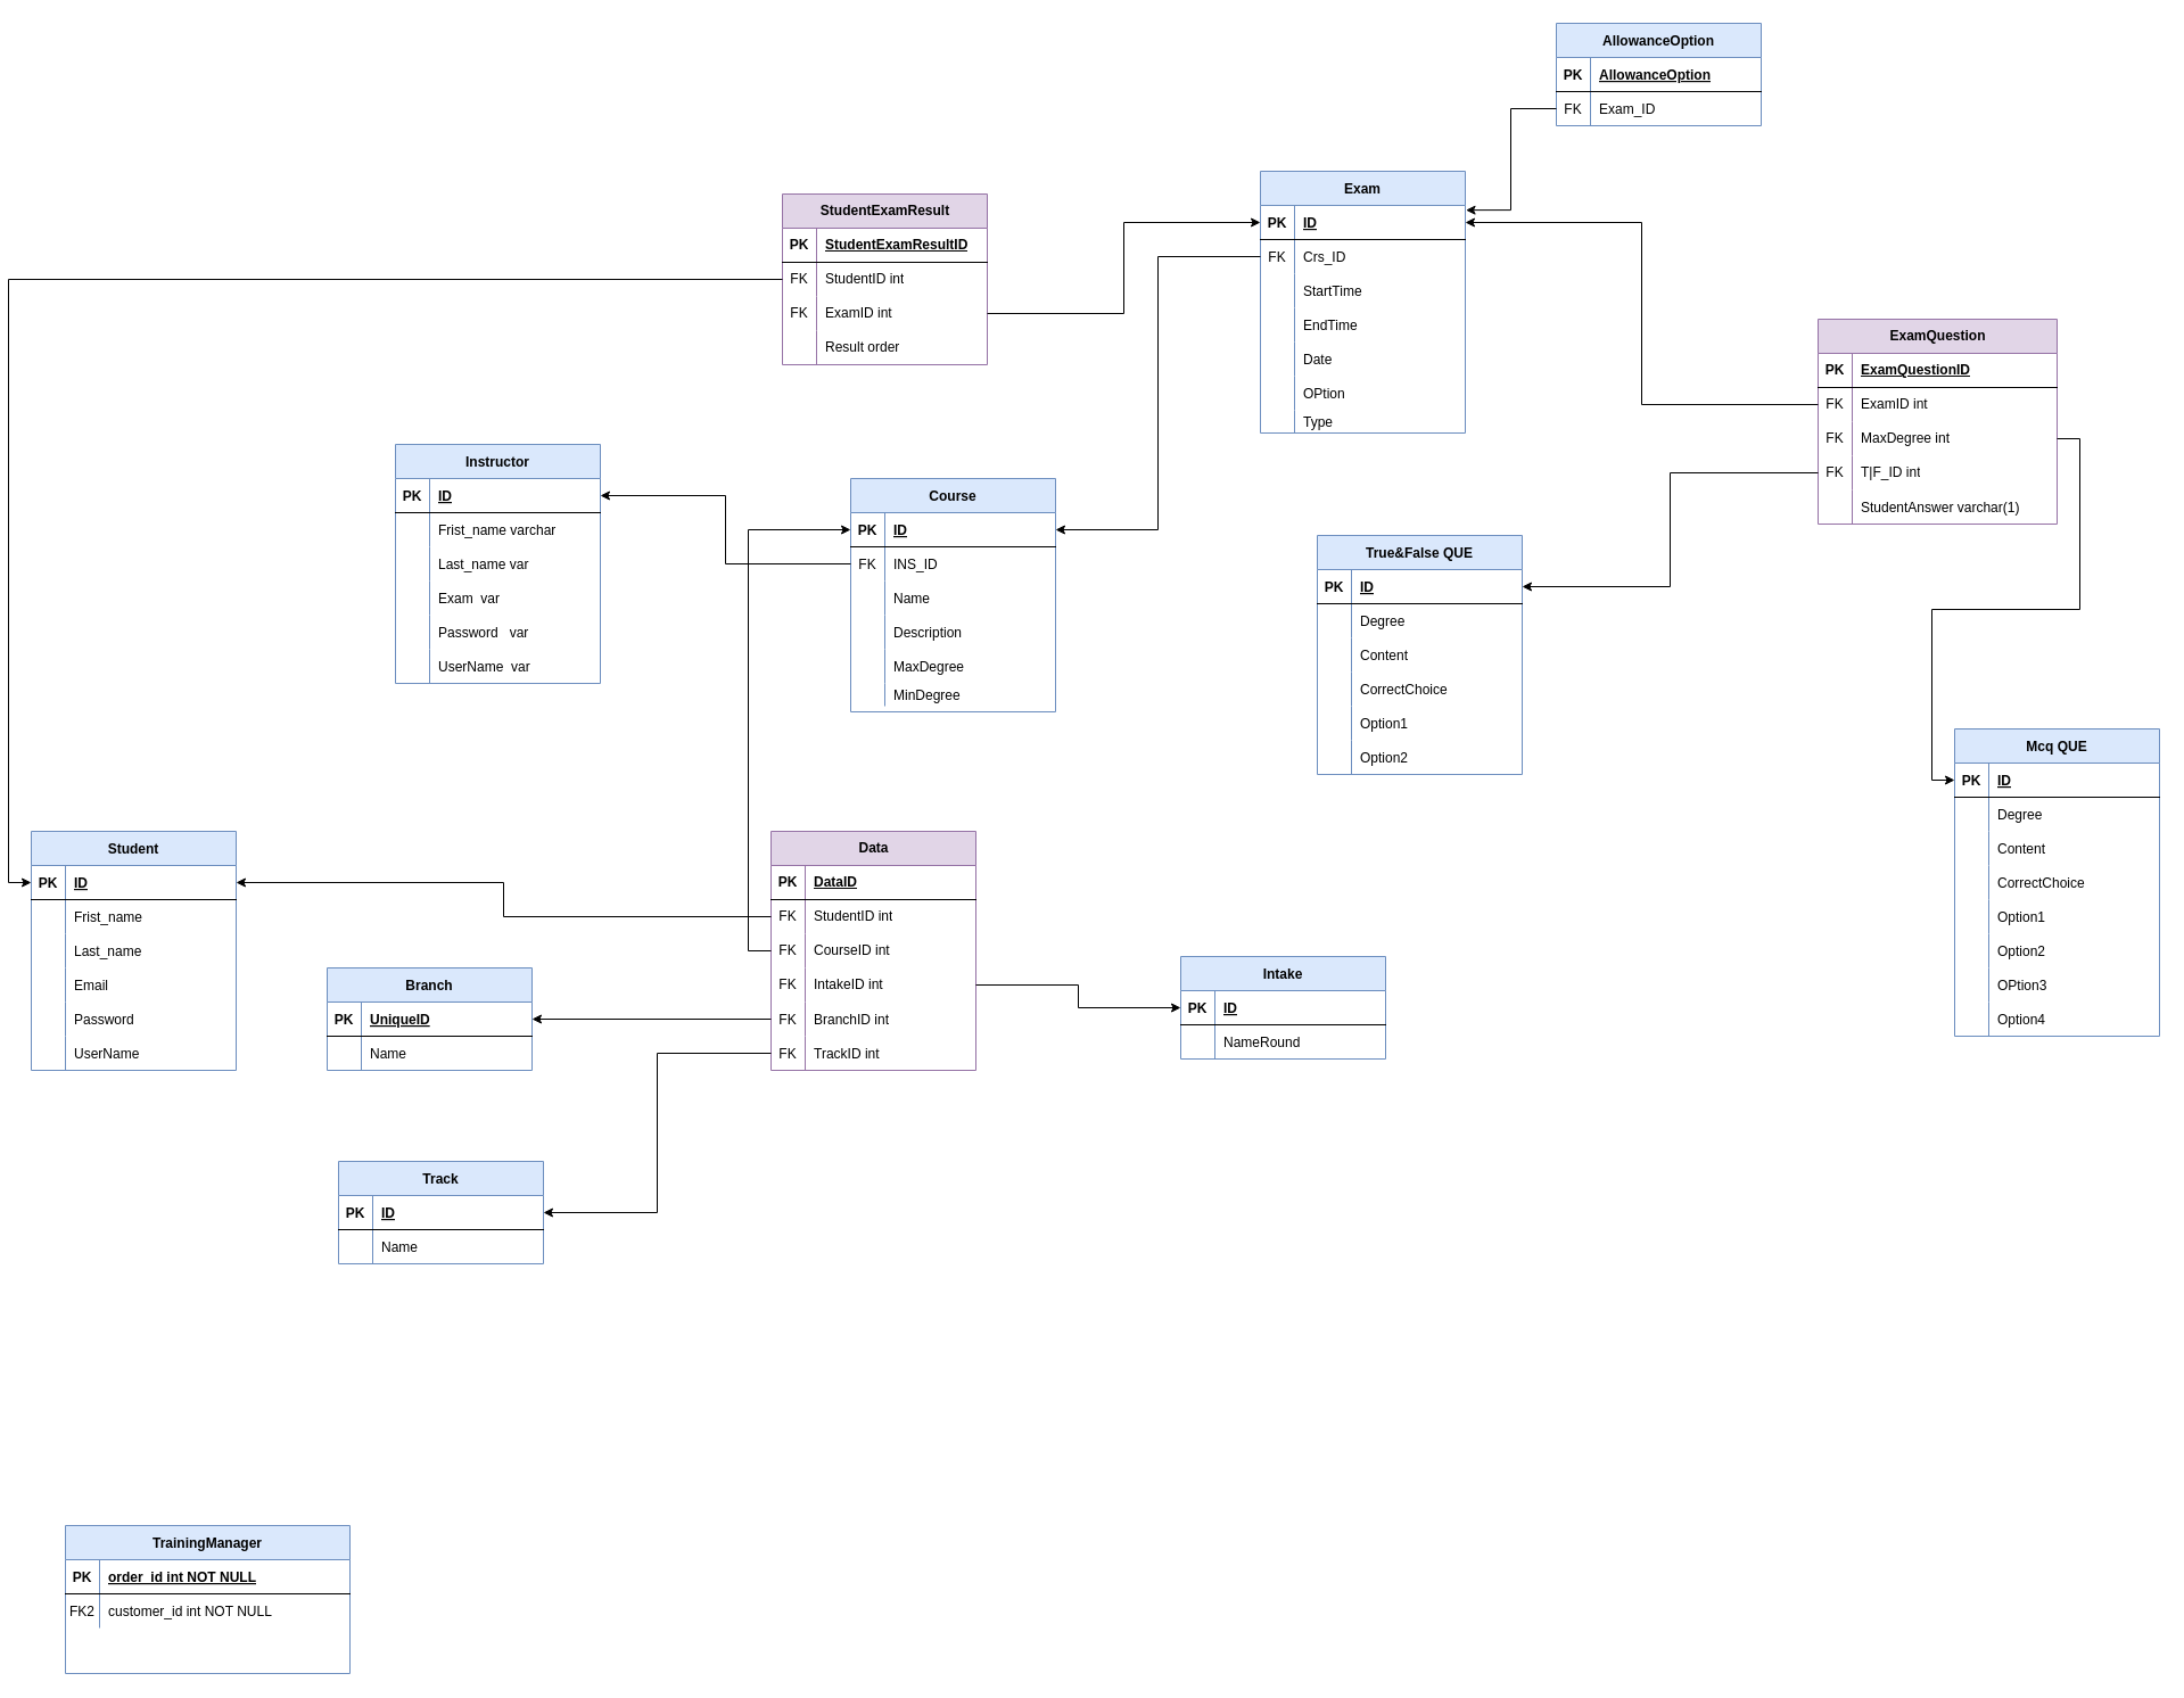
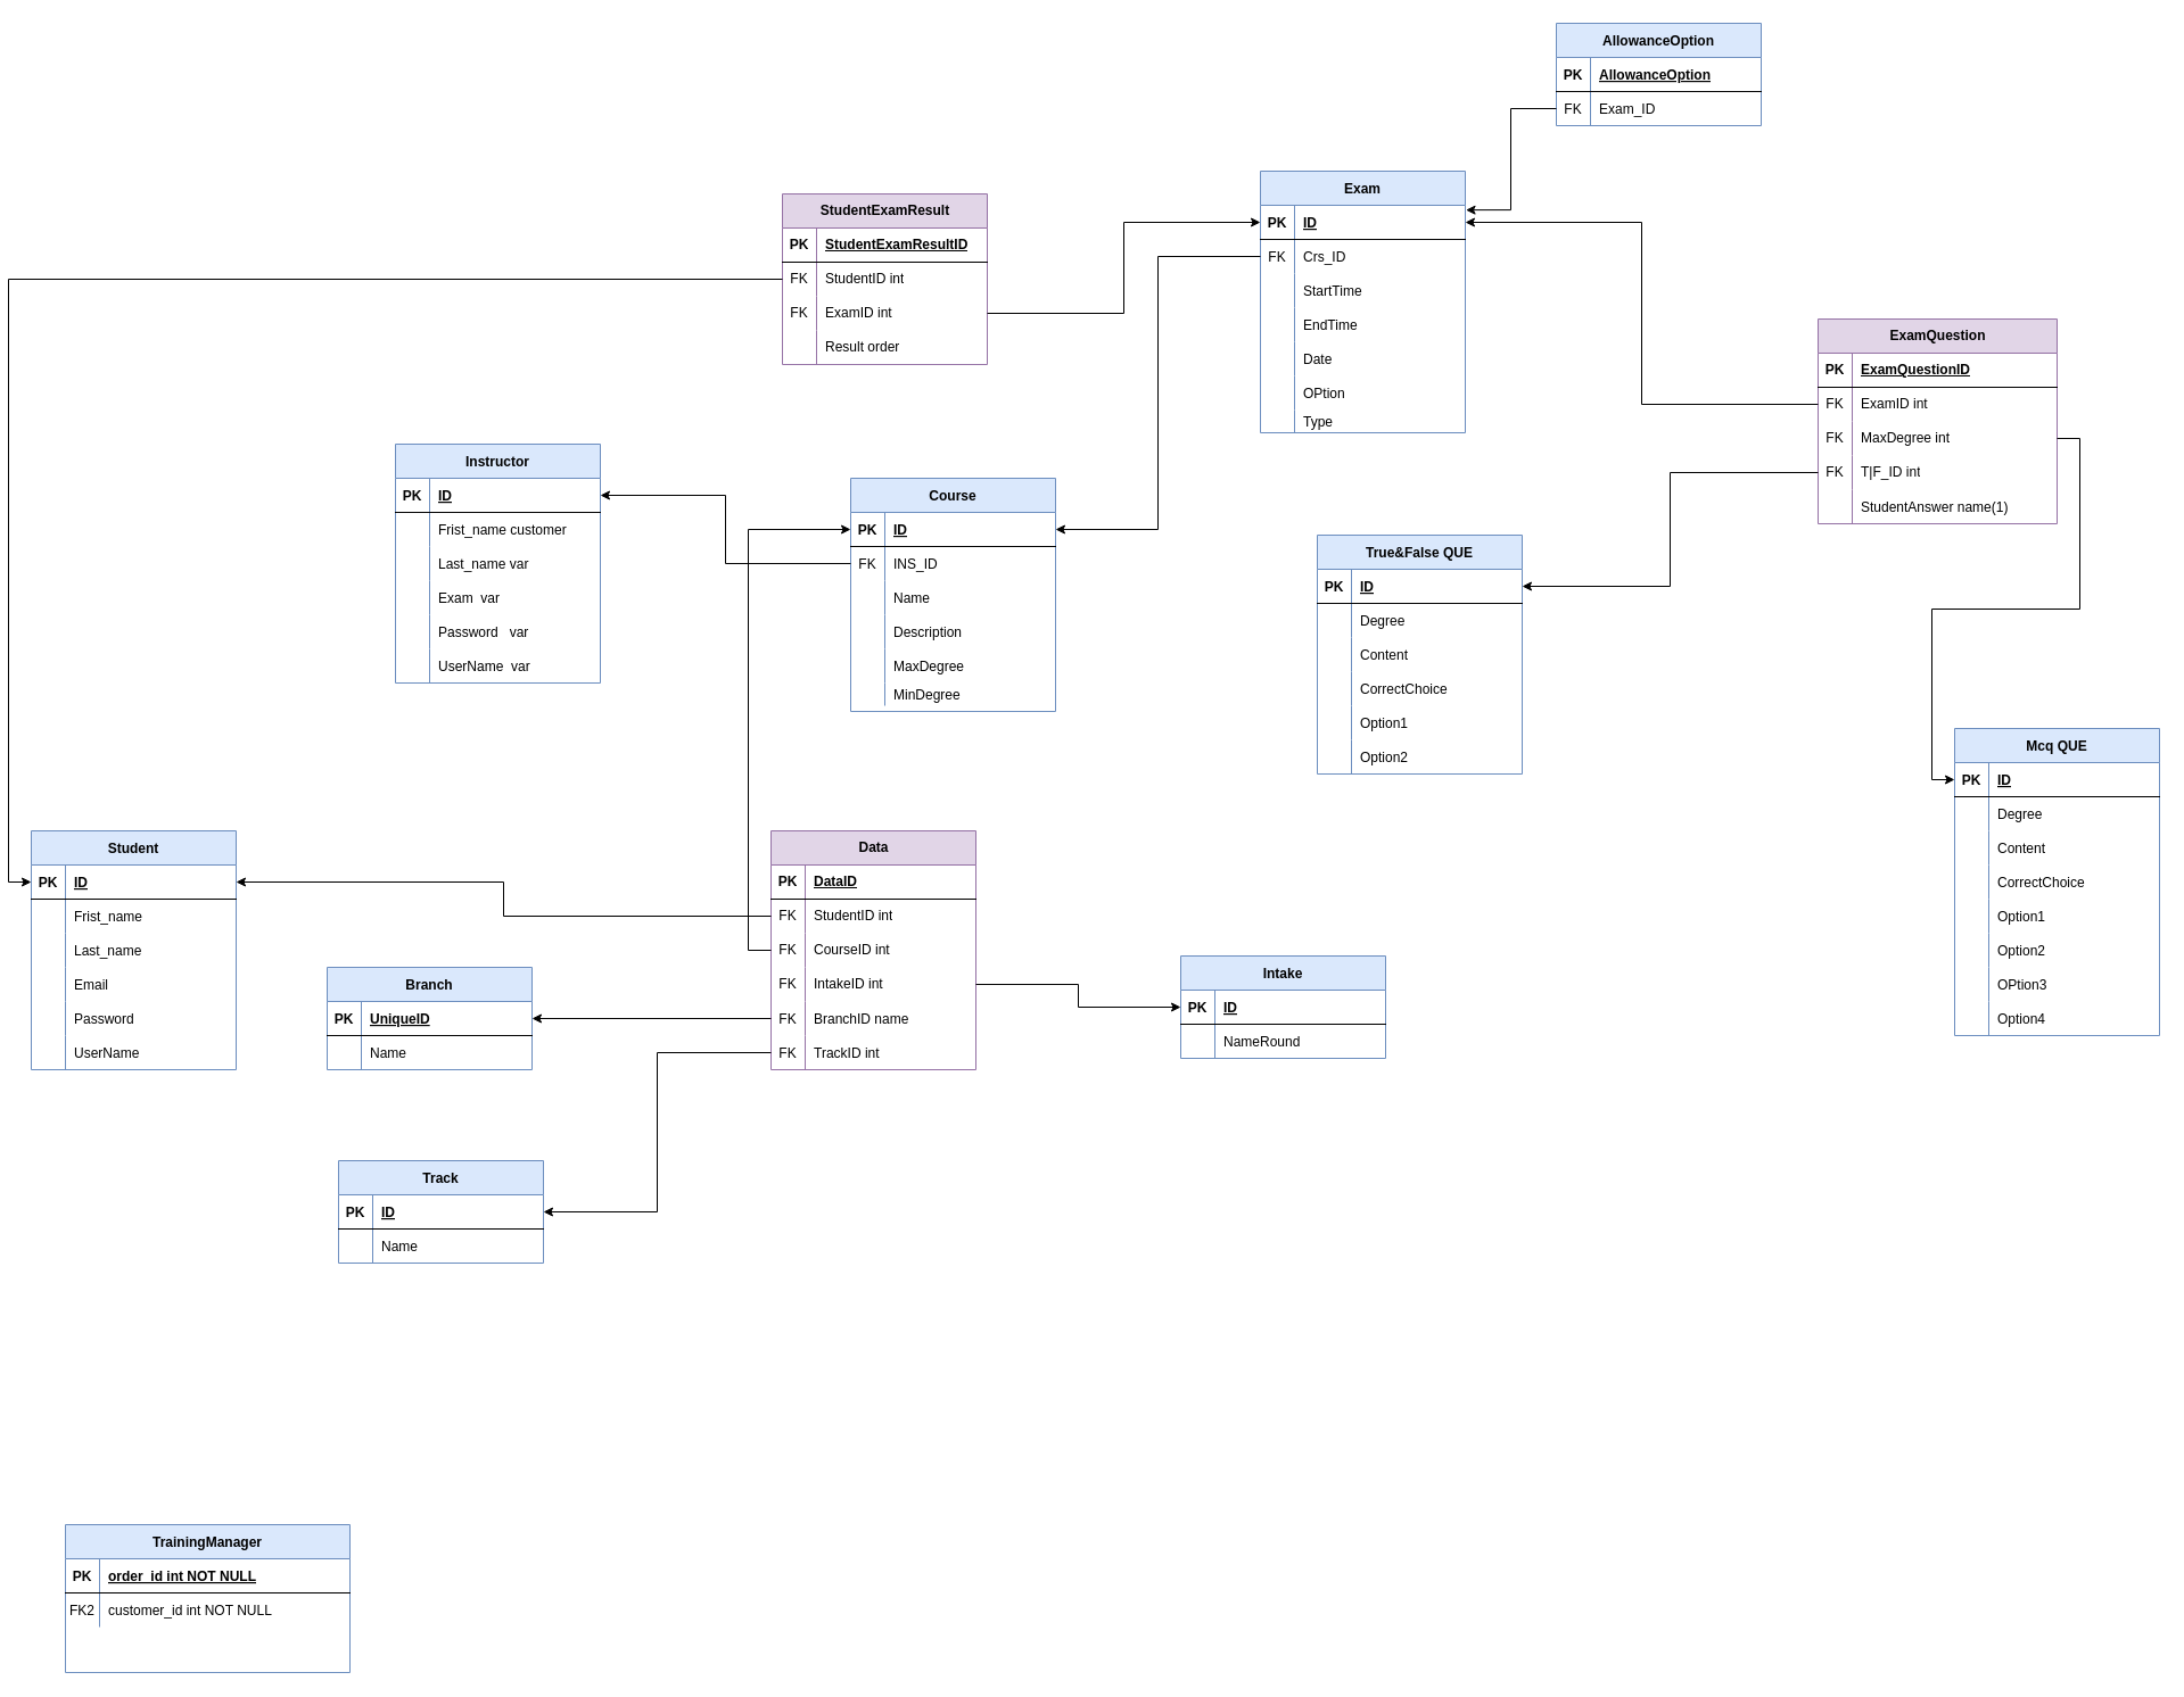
- <mxCell id="170" value="StudentAnswer varchar(1)" style="shape=partialRectangle;connectable=0;fillColor=none;top=0;left=0;bottom=0;right=0;align=left;spacingLeft=6;overflow=hidden;" vertex="1" parent="168"><mxGeometry x="30" width="180" height="30" as="geometry"><mxRectangle width="180" height="30" as="alternateBounds" /></mxGeometry></mxCell>
+ <mxCell id="170" value="StudentAnswer name(1)" style="shape=partialRectangle;connectable=0;fillColor=none;top=0;left=0;bottom=0;right=0;align=left;spacingLeft=6;overflow=hidden;" vertex="1" parent="168"><mxGeometry x="30" width="180" height="30" as="geometry"><mxRectangle width="180" height="30" as="alternateBounds" /></mxGeometry></mxCell>
- <mxCell id="24" value="Frist_name varchar" style="shape=partialRectangle;connectable=0;fillColor=none;top=0;left=0;bottom=0;right=0;align=left;spacingLeft=6;overflow=hidden;" vertex="1" parent="22"><mxGeometry x="30" width="150" height="30" as="geometry"><mxRectangle width="150" height="30" as="alternateBounds" /></mxGeometry></mxCell>
+ <mxCell id="24" value="Frist_name customer" style="shape=partialRectangle;connectable=0;fillColor=none;top=0;left=0;bottom=0;right=0;align=left;spacingLeft=6;overflow=hidden;" vertex="1" parent="22"><mxGeometry x="30" width="150" height="30" as="geometry"><mxRectangle width="150" height="30" as="alternateBounds" /></mxGeometry></mxCell>
- <mxCell id="199" value="BranchID int" style="shape=partialRectangle;connectable=0;fillColor=none;top=0;left=0;bottom=0;right=0;align=left;spacingLeft=6;overflow=hidden;" vertex="1" parent="197"><mxGeometry x="30" width="150" height="30" as="geometry"><mxRectangle width="150" height="30" as="alternateBounds" /></mxGeometry></mxCell>
+ <mxCell id="199" value="BranchID name" style="shape=partialRectangle;connectable=0;fillColor=none;top=0;left=0;bottom=0;right=0;align=left;spacingLeft=6;overflow=hidden;" vertex="1" parent="197"><mxGeometry x="30" width="150" height="30" as="geometry"><mxRectangle width="150" height="30" as="alternateBounds" /></mxGeometry></mxCell>
